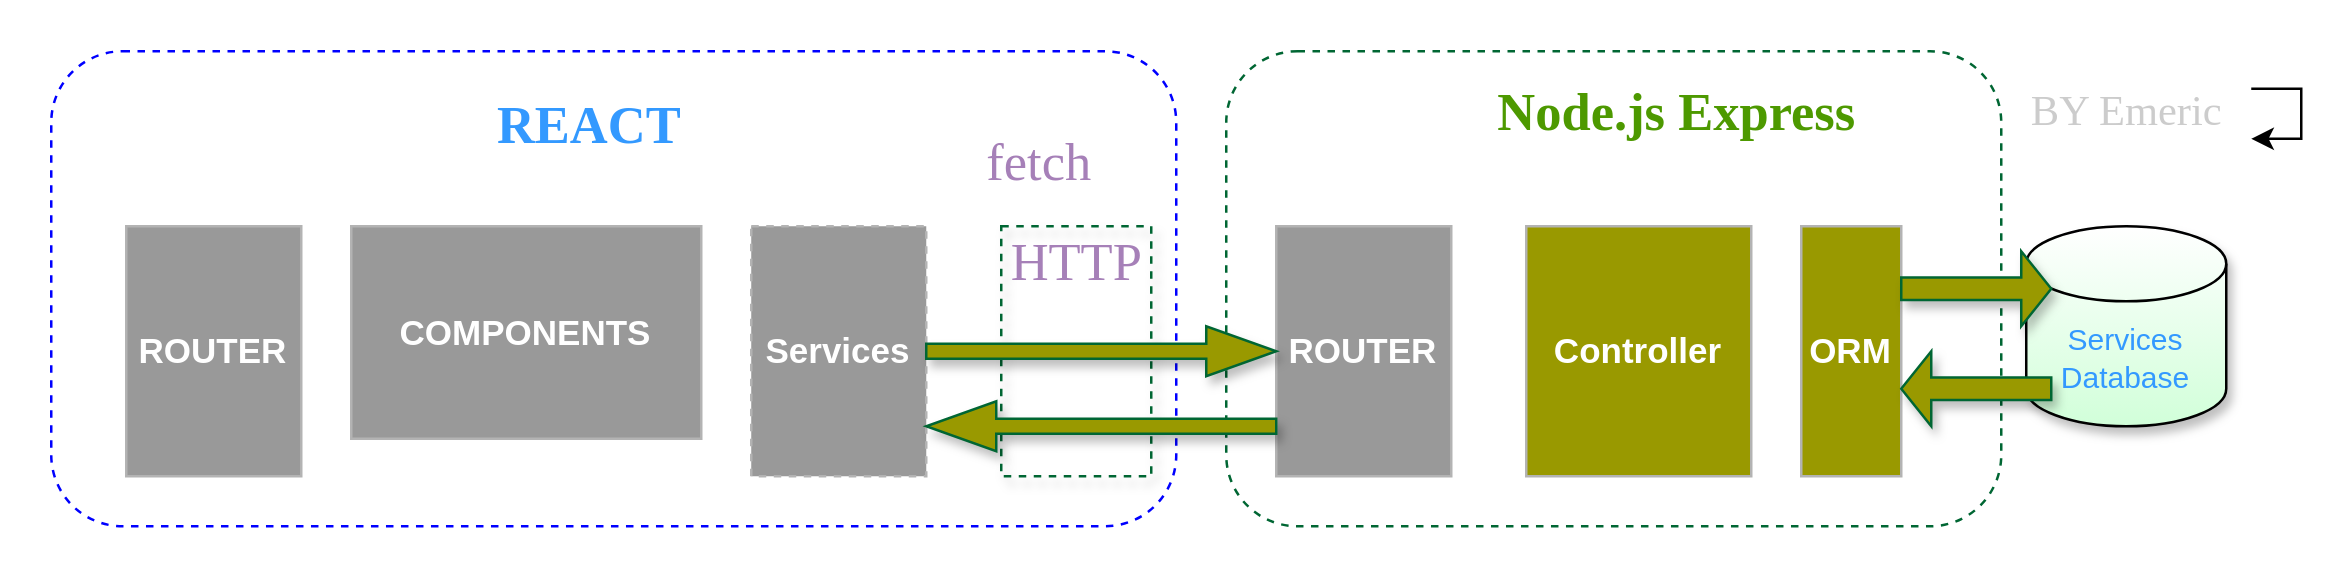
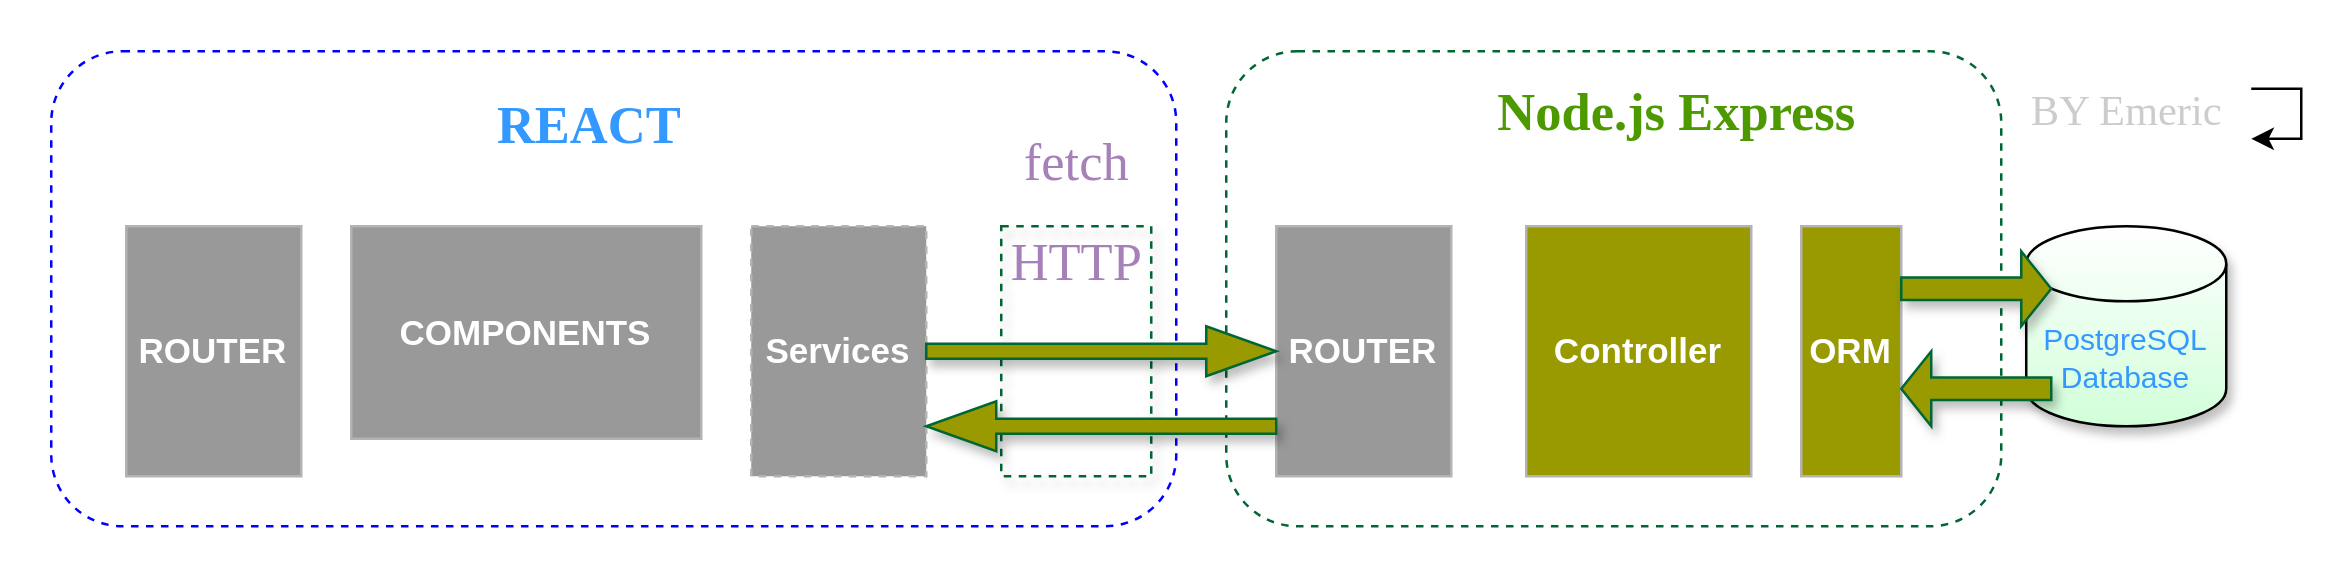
- <mxCell id="14" value="fetch" style="text;html=1;resizable=0;autosize=1;align=center;verticalAlign=middle;points=[];fillColor=none;strokeColor=none;rounded=0;shadow=1;dashed=1;labelBackgroundColor=none;fontFamily=Comic Sans MS;fontSize=21;fontColor=#A680B8;" vertex="1" parent="1"><mxGeometry x="380" y="50" width="70" height="30" as="geometry" /></mxCell>
+ <mxCell id="14" value="fetch" style="text;html=1;resizable=0;autosize=1;align=center;verticalAlign=middle;points=[];fillColor=none;strokeColor=none;rounded=0;shadow=1;dashed=1;labelBackgroundColor=none;fontFamily=Comic Sans MS;fontSize=21;fontColor=#A680B8;" vertex="1" parent="1"><mxGeometry x="395" y="50" width="70" height="30" as="geometry" /></mxCell>
- <mxCell id="4" value="Services&lt;br&gt;Database" style="shape=cylinder3;whiteSpace=wrap;html=1;boundedLbl=1;backgroundOutline=1;size=15;fontColor=#3399FF;shadow=1;gradientColor=#ffffff;gradientDirection=north;fillColor=#D1FFD9;" vertex="1" parent="1"><mxGeometry x="810" y="90" width="80" height="80" as="geometry" /></mxCell>
+ <mxCell id="4" value="PostgreSQL&lt;br&gt;Database" style="shape=cylinder3;whiteSpace=wrap;html=1;boundedLbl=1;backgroundOutline=1;size=15;fontColor=#3399FF;shadow=1;gradientColor=#ffffff;gradientDirection=north;fillColor=#D1FFD9;" vertex="1" parent="1"><mxGeometry x="810" y="90" width="80" height="80" as="geometry" /></mxCell>
